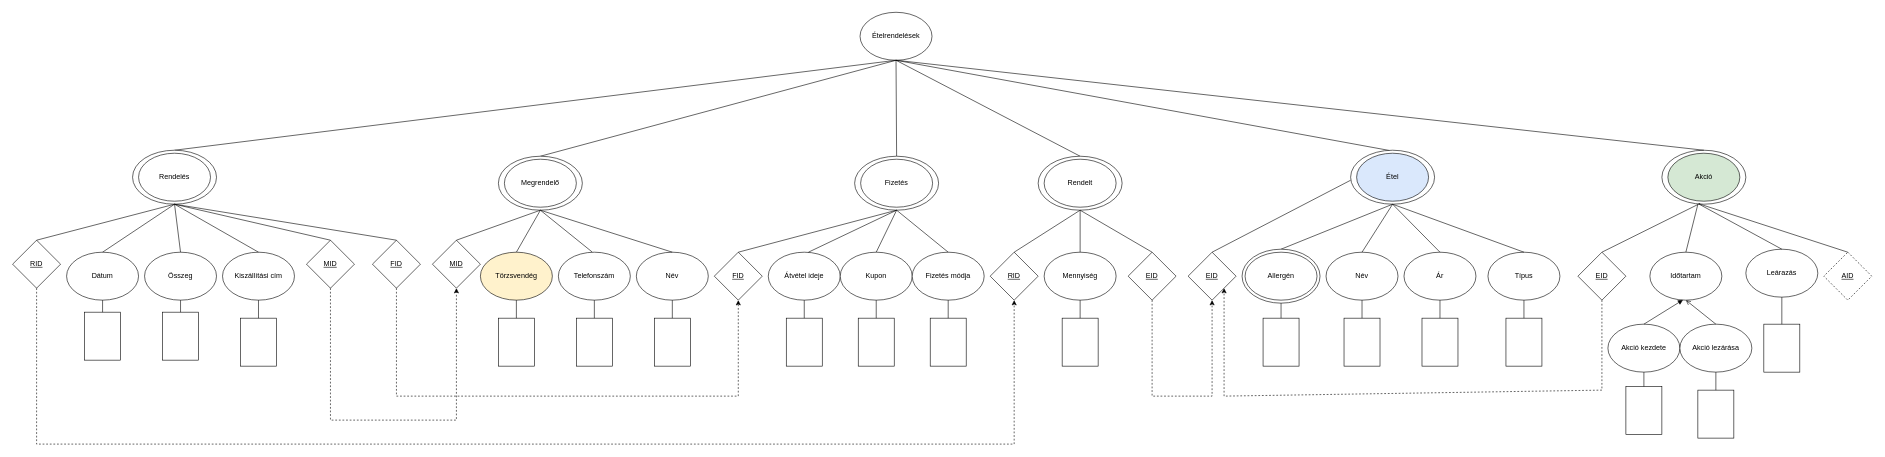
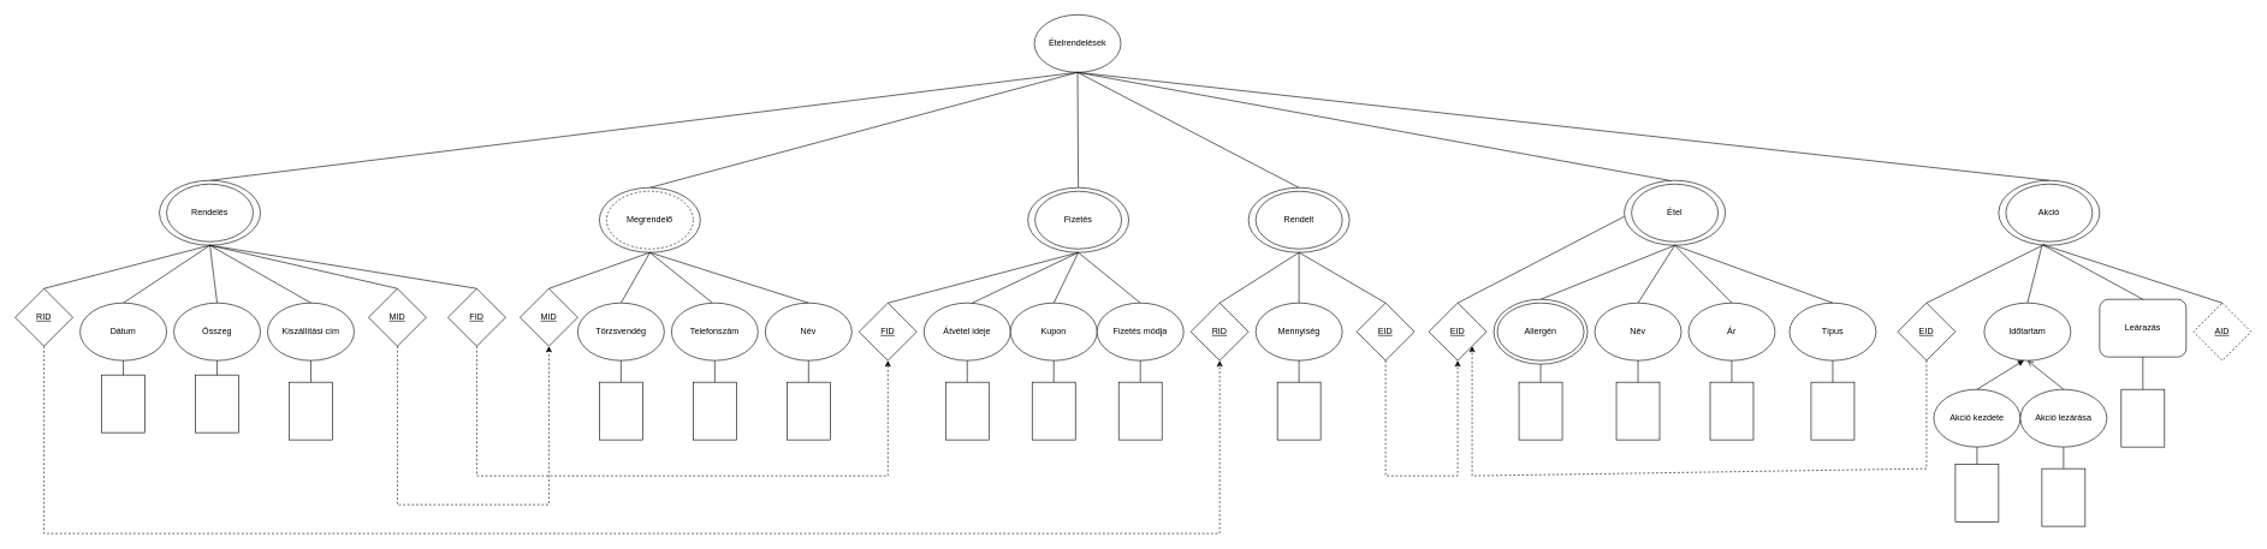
- <mxCell id="16" value="Étel" style="ellipse;whiteSpace=wrap;html=1;fillColor=#dae8fc;" parent="14" vertex="1"><mxGeometry x="10" y="5" width="120" height="80" as="geometry" /></mxCell>
+ <mxCell id="16" value="Étel" style="ellipse;whiteSpace=wrap;html=1;" parent="14" vertex="1"><mxGeometry x="10" y="5" width="120" height="80" as="geometry" /></mxCell>
- <mxCell id="59" value="Akció" style="ellipse;whiteSpace=wrap;html=1;fillColor=#d5e8d4;" parent="57" vertex="1"><mxGeometry x="10" y="5" width="120" height="80" as="geometry" /></mxCell>
+ <mxCell id="59" value="Akció" style="ellipse;whiteSpace=wrap;html=1;" parent="57" vertex="1"><mxGeometry x="10" y="5" width="120" height="80" as="geometry" /></mxCell>
- <mxCell id="19" value="Megrendelő" style="ellipse;whiteSpace=wrap;html=1;" parent="17" vertex="1"><mxGeometry x="10" y="5" width="120" height="80" as="geometry" /></mxCell>
+ <mxCell id="19" value="Megrendelő" style="ellipse;whiteSpace=wrap;html=1;dashed=1;" parent="17" vertex="1"><mxGeometry x="10" y="5" width="120" height="80" as="geometry" /></mxCell>
- <mxCell id="63" value="Leárazás" style="ellipse;whiteSpace=wrap;html=1;" parent="1" vertex="1"><mxGeometry x="2910" y="415" width="120" height="80" as="geometry" /></mxCell>
+ <mxCell id="63" value="Leárazás" style="whiteSpace=wrap;html=1;rounded=1;" parent="1" vertex="1"><mxGeometry x="2910" y="415" width="120" height="80" as="geometry" /></mxCell>
- <mxCell id="39" value="&lt;div&gt;Törzsvendég&lt;/div&gt;" style="ellipse;whiteSpace=wrap;html=1;fillColor=#fff2cc;" parent="1" vertex="1"><mxGeometry x="800" y="420" width="120" height="80" as="geometry" /></mxCell>
+ <mxCell id="39" value="&lt;div&gt;Törzsvendég&lt;/div&gt;" style="ellipse;whiteSpace=wrap;html=1;" parent="1" vertex="1"><mxGeometry x="800" y="420" width="120" height="80" as="geometry" /></mxCell>
